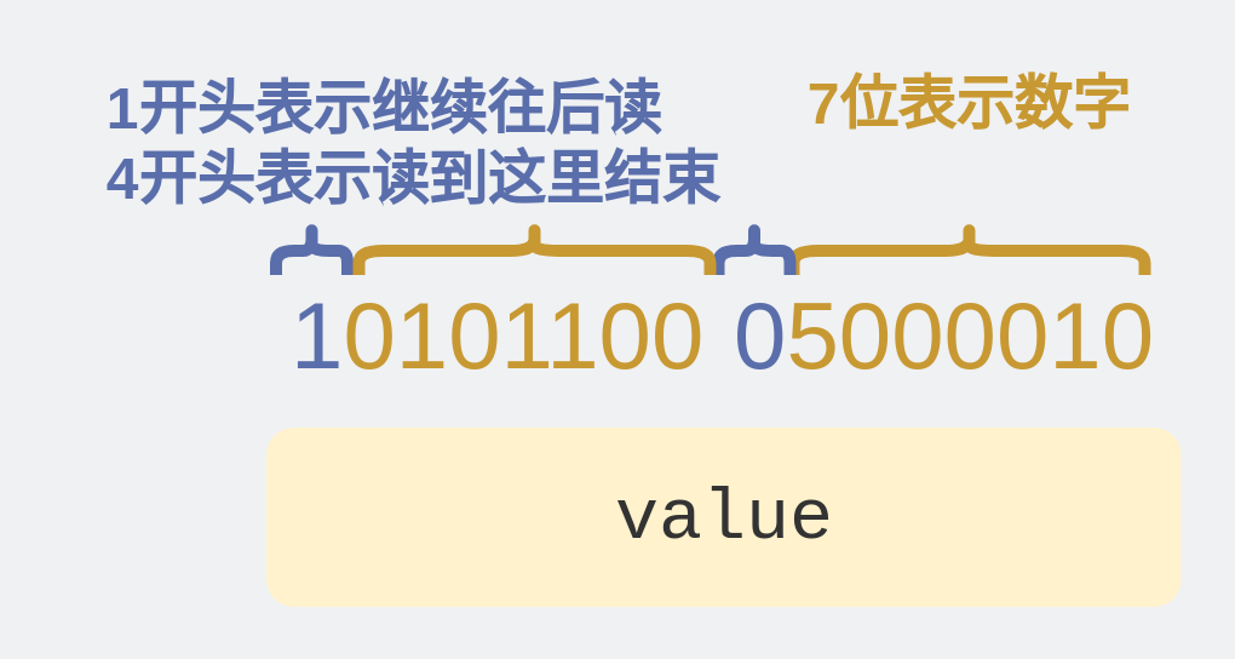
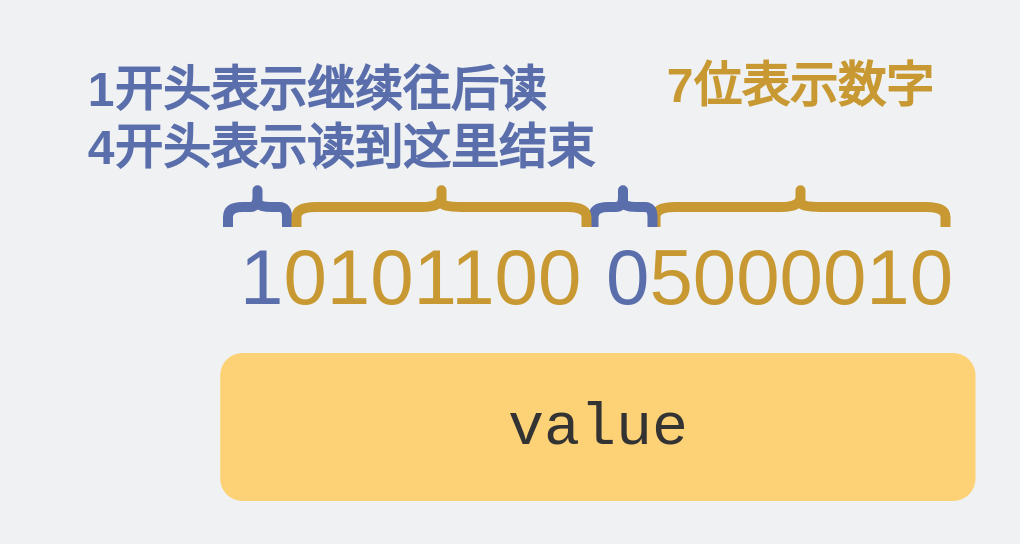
- <mxCell id="2" value="&lt;div style=&quot;font-family: Menlo, Monaco, &amp;quot;Courier New&amp;quot;, monospace; line-height: 24px;&quot;&gt;&lt;div style=&quot;&quot;&gt;&lt;font color=&quot;#333333&quot; style=&quot;font-size: 30px;&quot;&gt;value&lt;/font&gt;&lt;/div&gt;&lt;/div&gt;" style="rounded=1;whiteSpace=wrap;html=1;strokeWidth=5;fontSize=30;strokeColor=none;fillColor=#fff2cc;align=center;" parent="1" vertex="1"><mxGeometry x="109.61" y="176" width="377.64" height="74" as="geometry" /></mxCell>
+ <mxCell id="2" value="&lt;div style=&quot;font-family: Menlo, Monaco, &amp;quot;Courier New&amp;quot;, monospace; line-height: 24px;&quot;&gt;&lt;div style=&quot;&quot;&gt;&lt;font color=&quot;#333333&quot; style=&quot;font-size: 30px;&quot;&gt;value&lt;/font&gt;&lt;/div&gt;&lt;/div&gt;" style="rounded=1;whiteSpace=wrap;html=1;strokeWidth=5;fontSize=30;strokeColor=none;fillColor=#FDD276;align=center;" parent="1" vertex="1"><mxGeometry x="109.61" y="176" width="377.64" height="74" as="geometry" /></mxCell>
